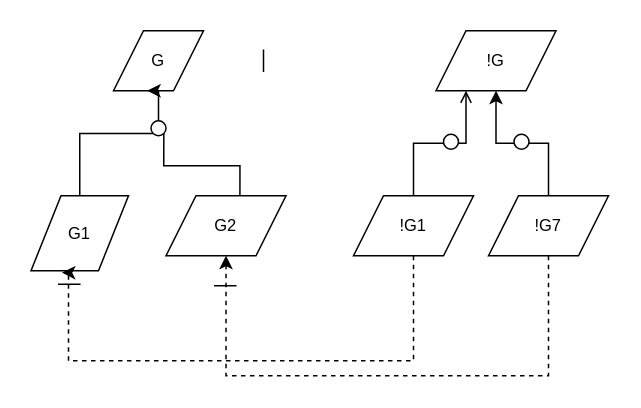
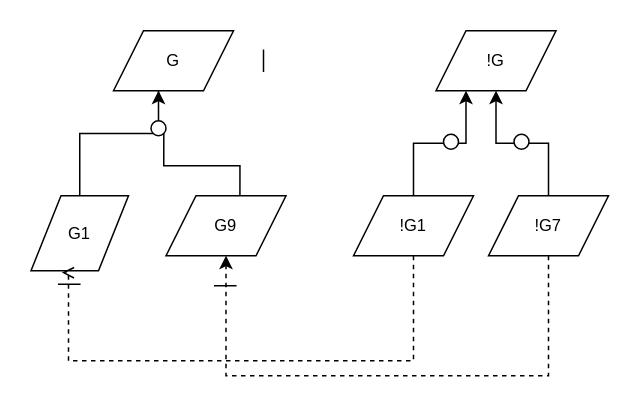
- <mxCell id="2" value="&lt;font style=&quot;font-size: 11px;&quot;&gt;G&lt;/font&gt;" style="shape=parallelogram;perimeter=parallelogramPerimeter;whiteSpace=wrap;html=1;fixedSize=1;" vertex="1" parent="1"><mxGeometry x="75" y="20" width="60" height="40" as="geometry" /></mxCell>
+ <mxCell id="2" value="&lt;font style=&quot;font-size: 11px;&quot;&gt;G&lt;/font&gt;" style="shape=parallelogram;perimeter=parallelogramPerimeter;whiteSpace=wrap;html=1;fixedSize=1;" vertex="1" parent="1"><mxGeometry x="75" y="20" width="80" height="40" as="geometry" /></mxCell>
- <mxCell id="10" style="edgeStyle=orthogonalEdgeStyle;rounded=0;orthogonalLoop=1;jettySize=auto;html=1;entryX=0.25;entryY=1;entryDx=0;entryDy=0;endArrow=open;" edge="1" parent="1" source="11" target="9"><mxGeometry relative="1" as="geometry" /></mxCell>
+ <mxCell id="10" style="edgeStyle=orthogonalEdgeStyle;rounded=0;orthogonalLoop=1;jettySize=auto;html=1;entryX=0.25;entryY=1;entryDx=0;entryDy=0;" edge="1" parent="1" source="11" target="9"><mxGeometry relative="1" as="geometry" /></mxCell>
- <mxCell id="4" value="&lt;font style=&quot;font-size: 11px;&quot;&gt;G2&lt;/font&gt;" style="shape=parallelogram;perimeter=parallelogramPerimeter;whiteSpace=wrap;html=1;fixedSize=1;" vertex="1" parent="1"><mxGeometry x="110" y="130" width="80" height="40" as="geometry" /></mxCell>
+ <mxCell id="4" value="&lt;font style=&quot;font-size: 11px;&quot;&gt;G9&lt;/font&gt;" style="shape=parallelogram;perimeter=parallelogramPerimeter;whiteSpace=wrap;html=1;fixedSize=1;" vertex="1" parent="1"><mxGeometry x="110" y="130" width="80" height="40" as="geometry" /></mxCell>
- <mxCell id="18" style="edgeStyle=orthogonalEdgeStyle;rounded=0;orthogonalLoop=1;jettySize=auto;html=1;entryX=0.317;entryY=1.025;entryDx=0;entryDy=0;entryPerimeter=0;dashed=1;" edge="1" parent="1" source="11" target="3"><mxGeometry relative="1" as="geometry"><Array as="points"><mxPoint x="275" y="240" /><mxPoint x="45" y="240" /></Array></mxGeometry></mxCell>
+ <mxCell id="18" style="edgeStyle=orthogonalEdgeStyle;rounded=0;orthogonalLoop=1;jettySize=auto;html=1;entryX=0.317;entryY=1.025;entryDx=0;entryDy=0;entryPerimeter=0;dashed=1;endArrow=open;" edge="1" parent="1" source="11" target="3"><mxGeometry relative="1" as="geometry"><Array as="points"><mxPoint x="275" y="240" /><mxPoint x="45" y="240" /></Array></mxGeometry></mxCell>
